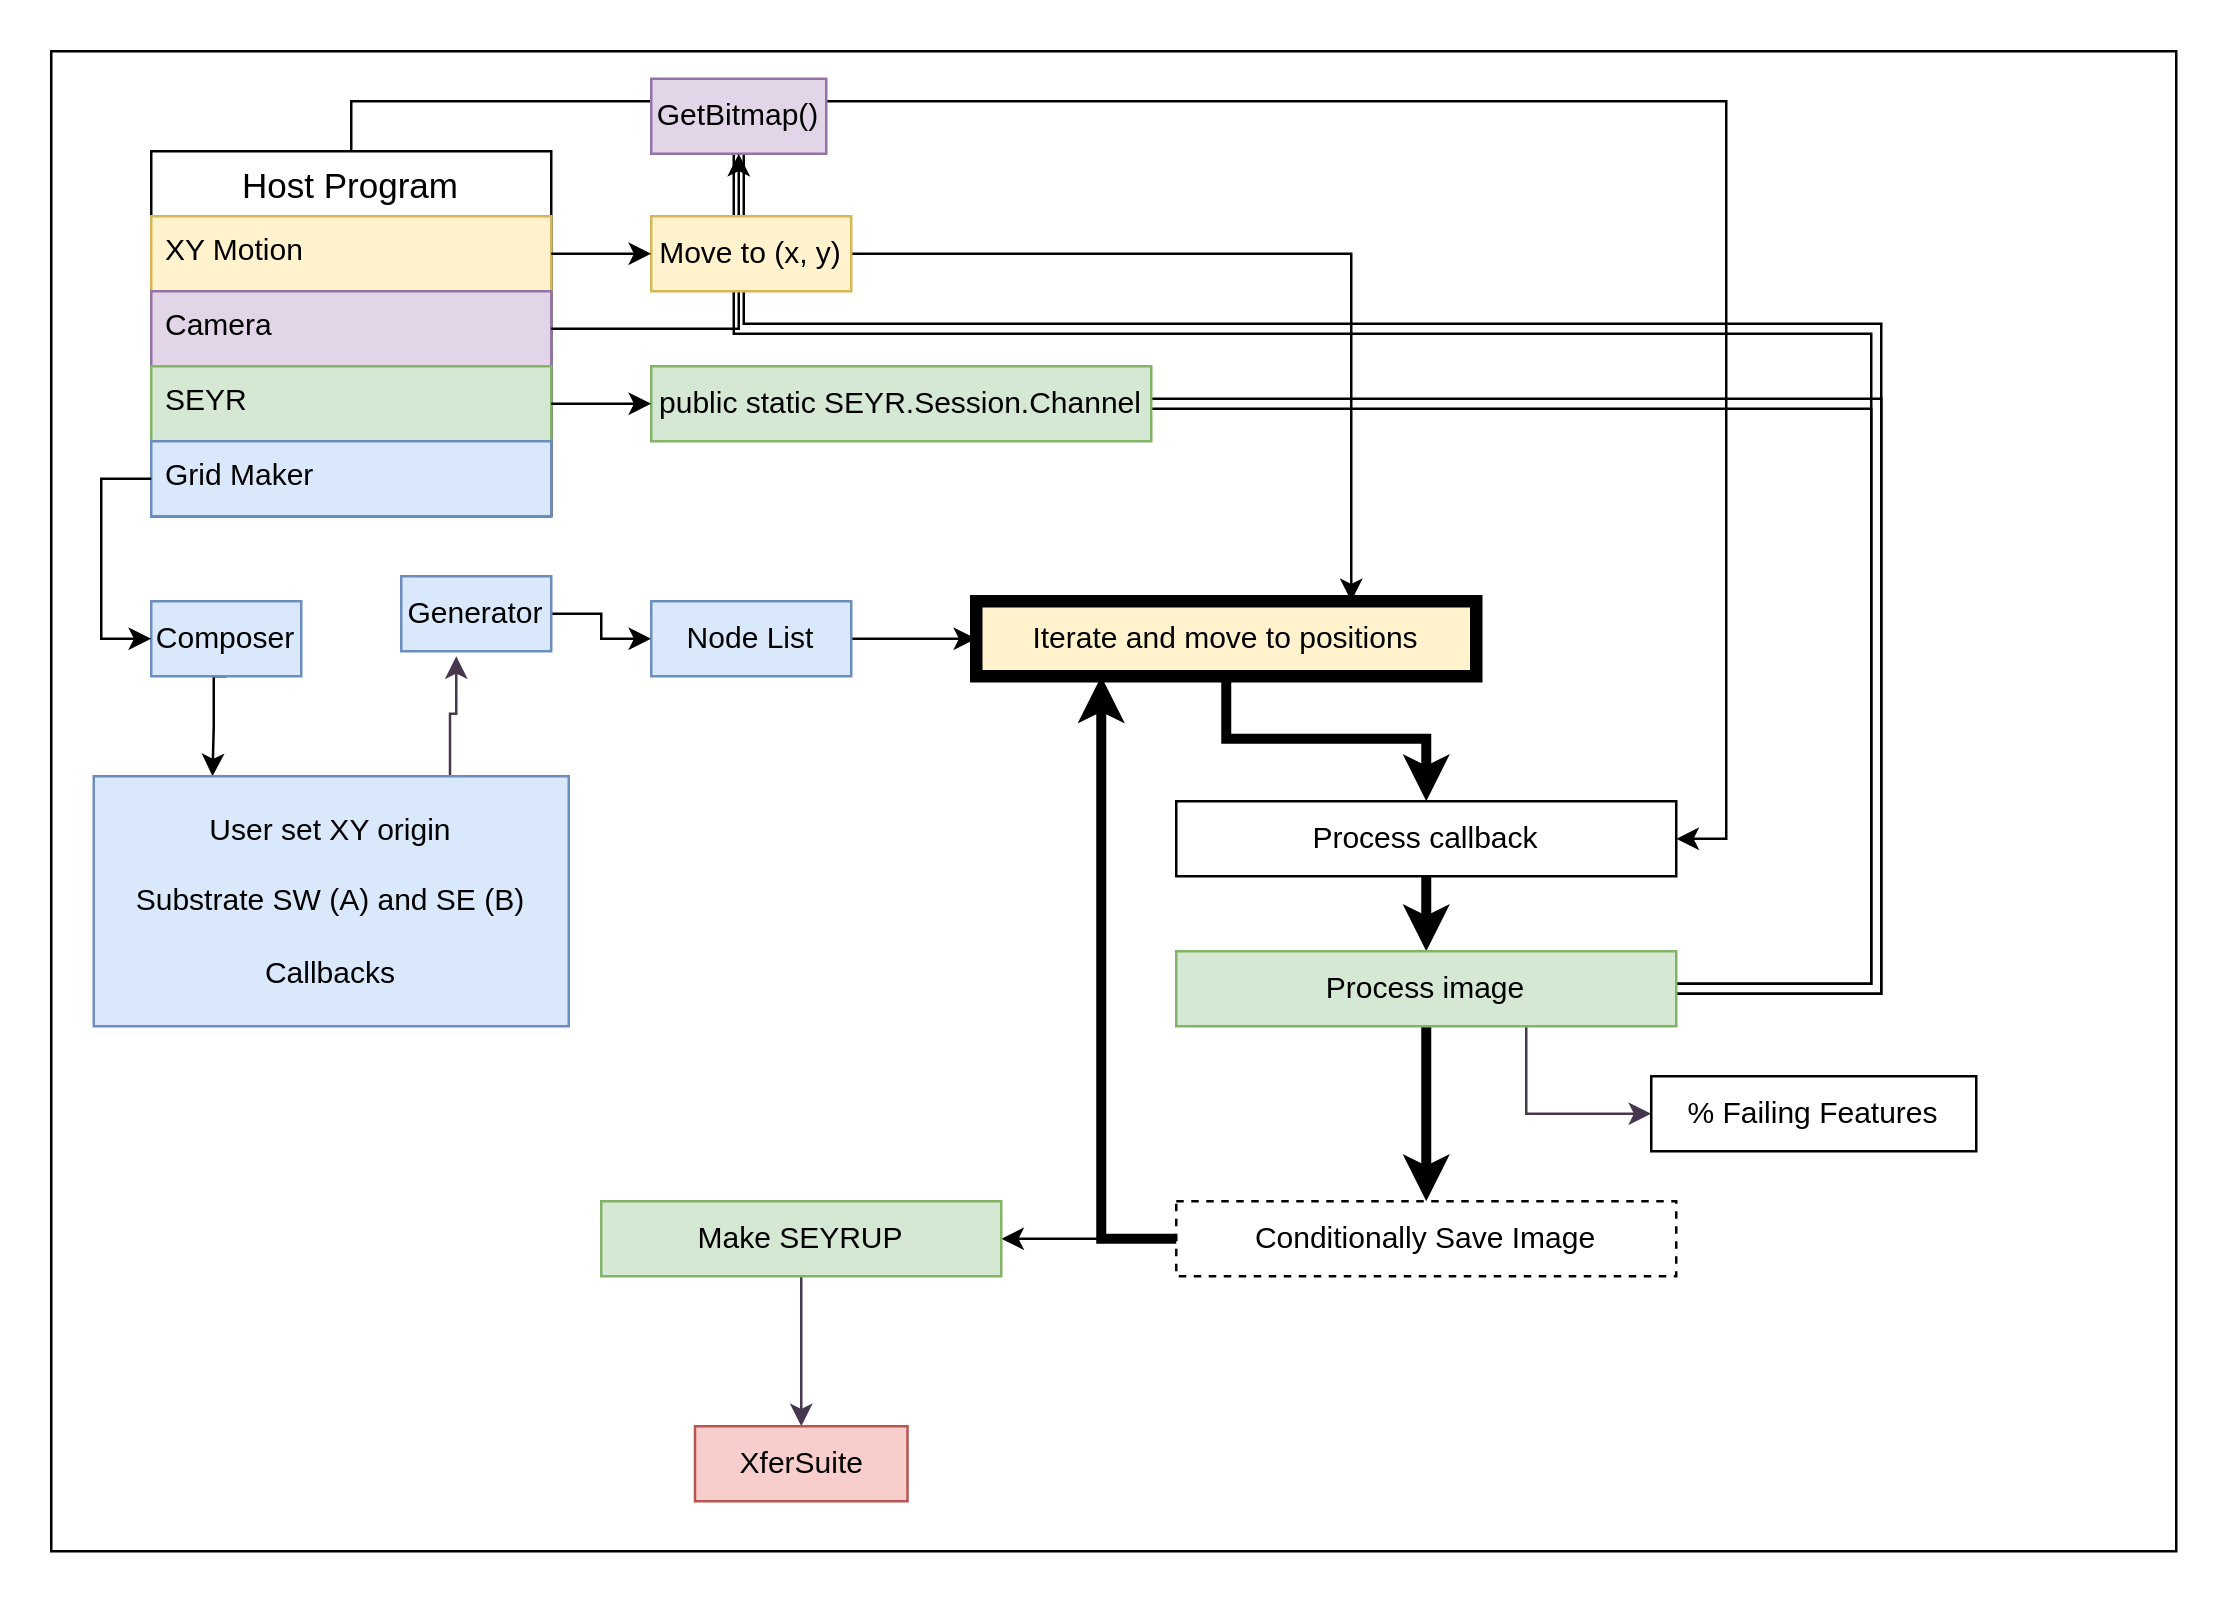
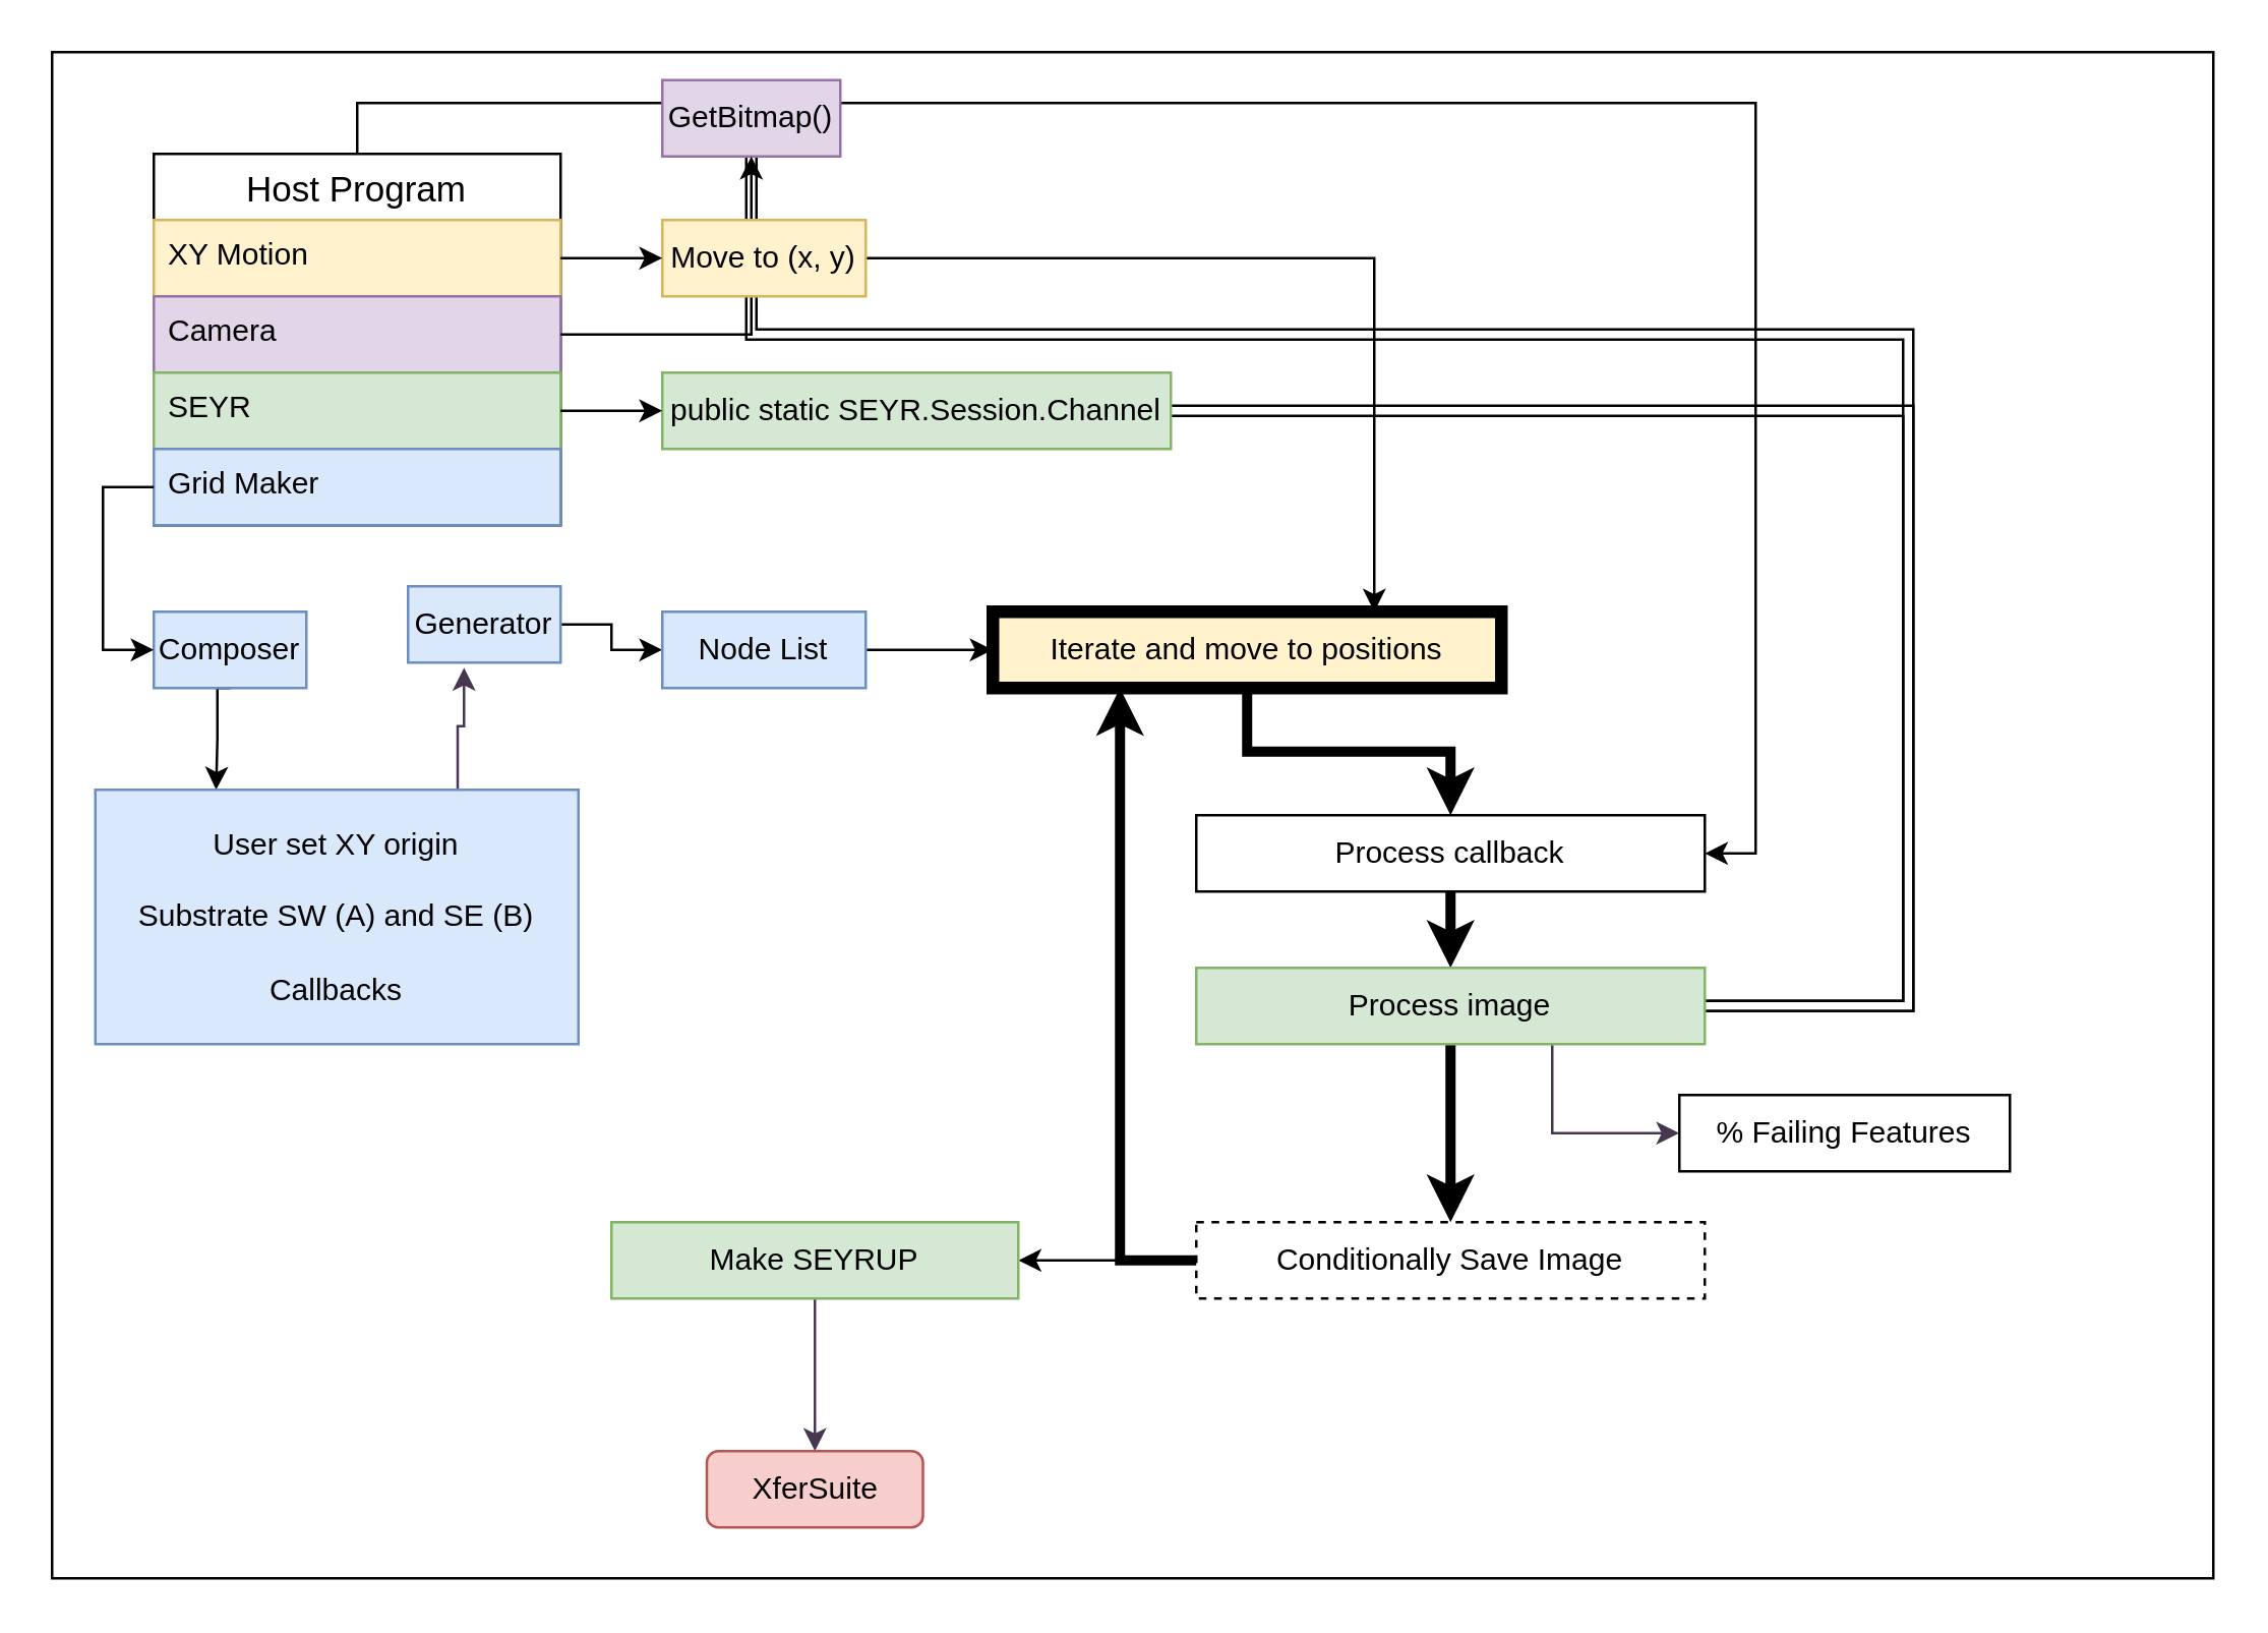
- <mxCell id="40" value="XferSuite" style="rounded=0;whiteSpace=wrap;html=1;strokeColor=#b85450;strokeWidth=1;fillColor=#f8cecc;" vertex="1" parent="1"><mxGeometry x="277.5" y="570" width="85" height="30" as="geometry" /></mxCell>
+ <mxCell id="40" value="XferSuite" style="whiteSpace=wrap;html=1;strokeColor=#b85450;strokeWidth=1;fillColor=#f8cecc;rounded=1;" vertex="1" parent="1"><mxGeometry x="277.5" y="570" width="85" height="30" as="geometry" /></mxCell>
